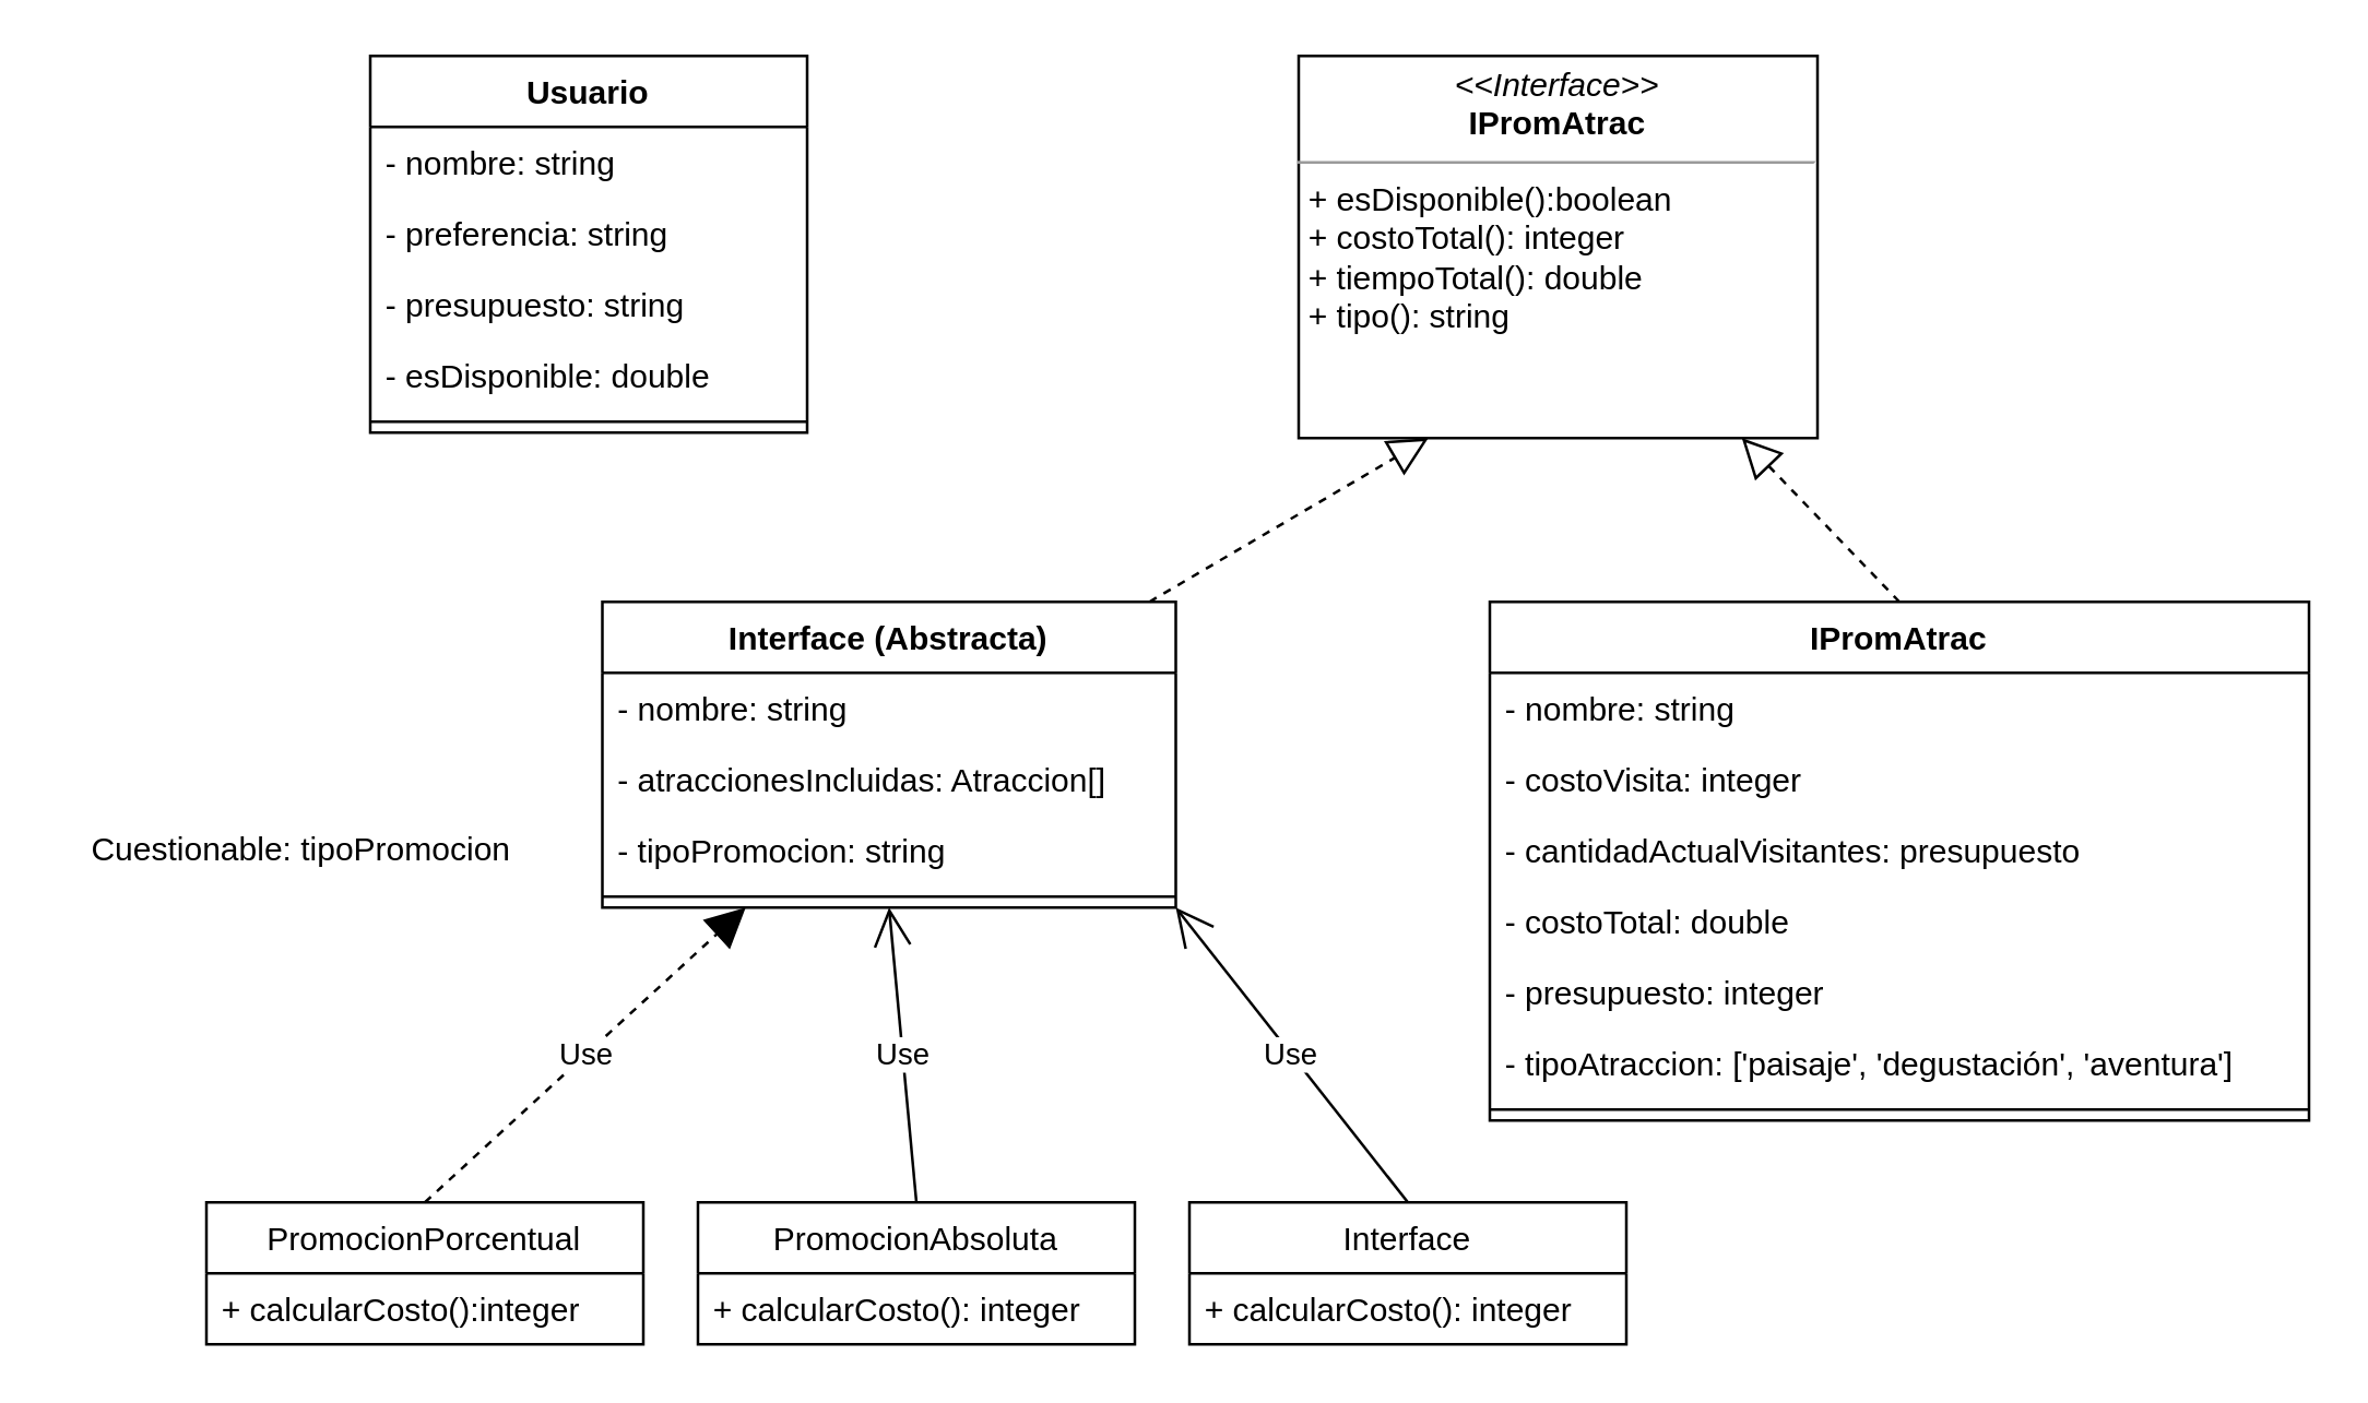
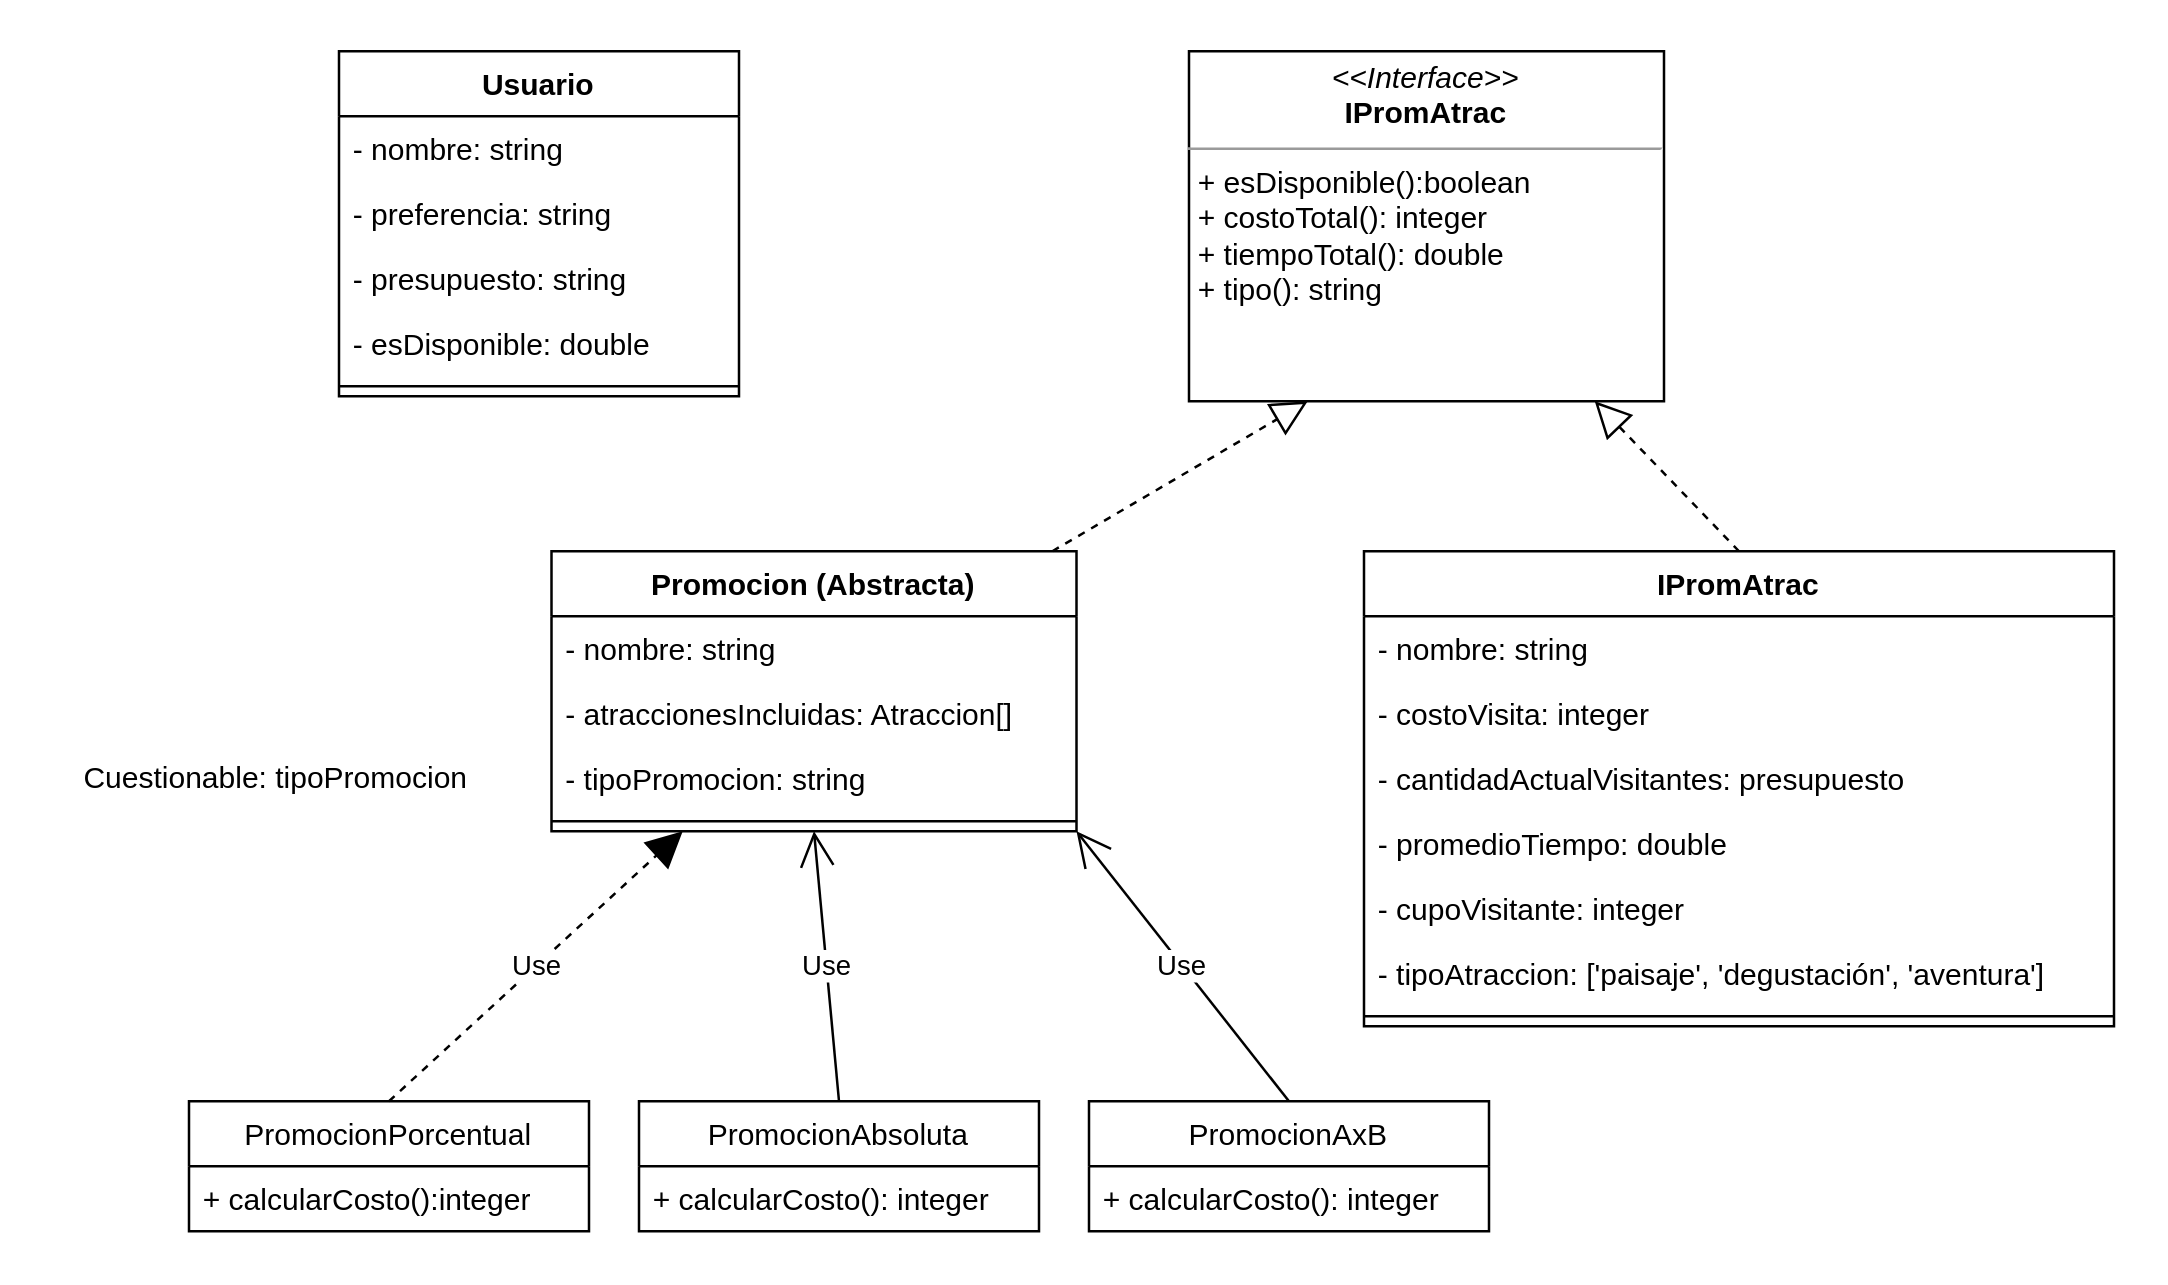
- <mxCell id="8" value="Interface (Abstracta)" style="swimlane;fontStyle=1;align=center;verticalAlign=top;childLayout=stackLayout;horizontal=1;startSize=26;horizontalStack=0;resizeParent=1;resizeParentMax=0;resizeLast=0;collapsible=1;marginBottom=0;" vertex="1" parent="1"><mxGeometry x="220" y="220" width="210" height="112" as="geometry" /></mxCell>
+ <mxCell id="8" value="Promocion (Abstracta)" style="swimlane;fontStyle=1;align=center;verticalAlign=top;childLayout=stackLayout;horizontal=1;startSize=26;horizontalStack=0;resizeParent=1;resizeParentMax=0;resizeLast=0;collapsible=1;marginBottom=0;" vertex="1" parent="1"><mxGeometry x="220" y="220" width="210" height="112" as="geometry" /></mxCell>
- <mxCell id="17" value="- costoTotal: double" style="text;strokeColor=none;fillColor=none;align=left;verticalAlign=top;spacingLeft=4;spacingRight=4;overflow=hidden;rotatable=0;points=[[0,0.5],[1,0.5]];portConstraint=eastwest;" vertex="1" parent="13"><mxGeometry y="104" width="300" height="26" as="geometry" /></mxCell>
+ <mxCell id="17" value="- promedioTiempo: double" style="text;strokeColor=none;fillColor=none;align=left;verticalAlign=top;spacingLeft=4;spacingRight=4;overflow=hidden;rotatable=0;points=[[0,0.5],[1,0.5]];portConstraint=eastwest;" vertex="1" parent="13"><mxGeometry y="104" width="300" height="26" as="geometry" /></mxCell>
- <mxCell id="18" value="- presupuesto: integer" style="text;strokeColor=none;fillColor=none;align=left;verticalAlign=top;spacingLeft=4;spacingRight=4;overflow=hidden;rotatable=0;points=[[0,0.5],[1,0.5]];portConstraint=eastwest;" vertex="1" parent="13"><mxGeometry y="130" width="300" height="26" as="geometry" /></mxCell>
+ <mxCell id="18" value="- cupoVisitante: integer" style="text;strokeColor=none;fillColor=none;align=left;verticalAlign=top;spacingLeft=4;spacingRight=4;overflow=hidden;rotatable=0;points=[[0,0.5],[1,0.5]];portConstraint=eastwest;" vertex="1" parent="13"><mxGeometry y="130" width="300" height="26" as="geometry" /></mxCell>
- <mxCell id="23" value="Interface" style="swimlane;fontStyle=0;childLayout=stackLayout;horizontal=1;startSize=26;fillColor=none;horizontalStack=0;resizeParent=1;resizeParentMax=0;resizeLast=0;collapsible=1;marginBottom=0;" vertex="1" parent="1"><mxGeometry x="435" y="440" width="160" height="52" as="geometry" /></mxCell>
+ <mxCell id="23" value="PromocionAxB" style="swimlane;fontStyle=0;childLayout=stackLayout;horizontal=1;startSize=26;fillColor=none;horizontalStack=0;resizeParent=1;resizeParentMax=0;resizeLast=0;collapsible=1;marginBottom=0;" vertex="1" parent="1"><mxGeometry x="435" y="440" width="160" height="52" as="geometry" /></mxCell>
